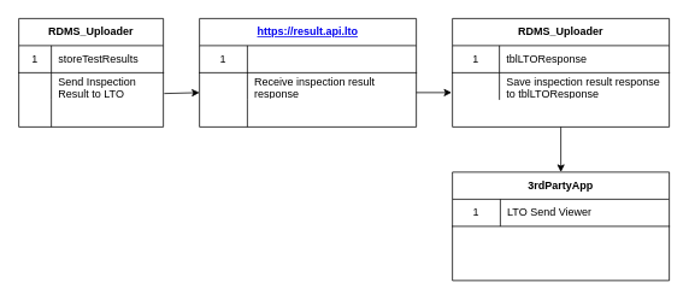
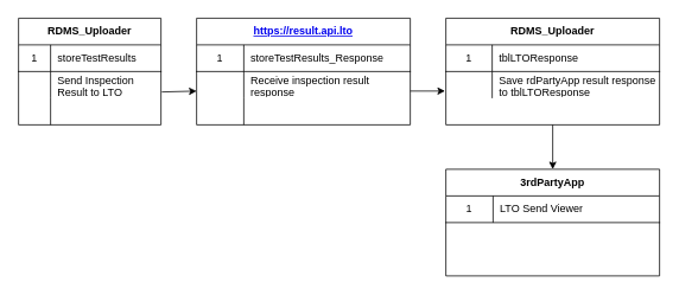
+ <mxCell id="15" value="storeTestResults_Response" style="shape=partialRectangle;html=1;whiteSpace=wrap;connectable=0;fillColor=none;top=0;left=0;bottom=0;right=0;align=left;spacingLeft=6;overflow=hidden;" parent="13" vertex="1"><mxGeometry x="53" width="187" height="30" as="geometry" /></mxCell>
- <mxCell id="28" value="&lt;div align=&quot;left&quot;&gt;&lt;font style=&quot;font-size: 12px&quot;&gt;Save inspection result response to tblLTOResponse&lt;/font&gt;&lt;/div&gt;" style="shape=partialRectangle;html=1;whiteSpace=wrap;connectable=0;fillColor=none;top=0;left=0;bottom=0;right=0;align=left;spacingLeft=6;overflow=hidden;" parent="26" vertex="1"><mxGeometry x="52" width="188" height="30" as="geometry" /></mxCell>
+ <mxCell id="28" value="&lt;div align=&quot;left&quot;&gt;&lt;font style=&quot;font-size: 12px&quot;&gt;Save rdPartyApp result response to tblLTOResponse&lt;/font&gt;&lt;/div&gt;" style="shape=partialRectangle;html=1;whiteSpace=wrap;connectable=0;fillColor=none;top=0;left=0;bottom=0;right=0;align=left;spacingLeft=6;overflow=hidden;" parent="26" vertex="1"><mxGeometry x="52" width="188" height="30" as="geometry" /></mxCell>
